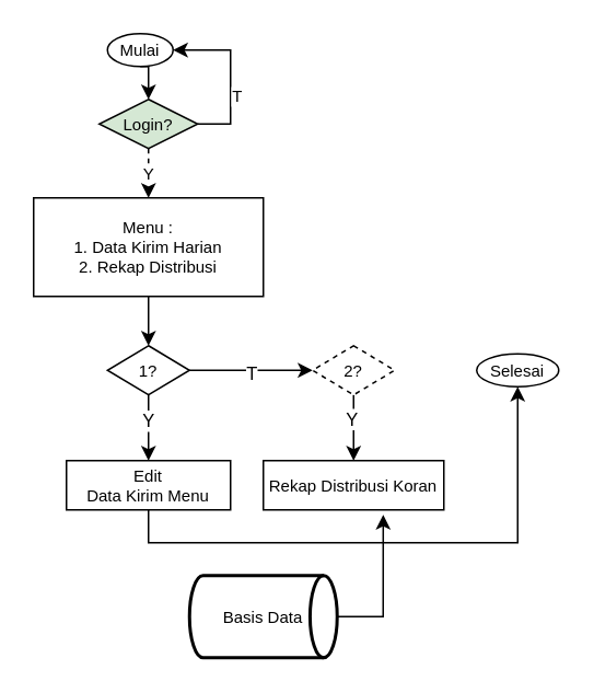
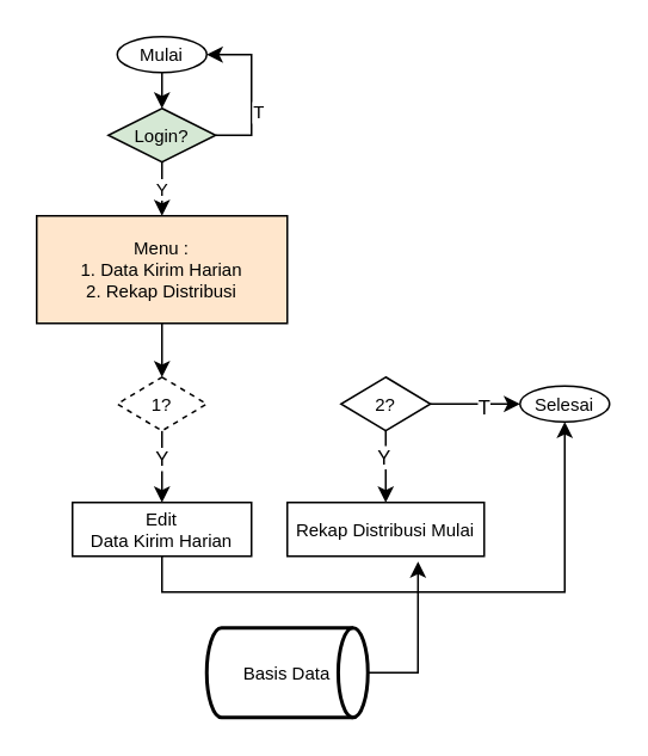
- <mxCell id="3" value="Mulai" style="ellipse;whiteSpace=wrap;html=1;fontSize=10;" vertex="1" parent="1"><mxGeometry x="65" y="20" width="40" height="20" as="geometry" /></mxCell>
+ <mxCell id="3" value="Mulai" style="ellipse;whiteSpace=wrap;html=1;fontSize=10;" vertex="1" parent="1"><mxGeometry x="65" y="20" width="50" height="20" as="geometry" /></mxCell>
- <mxCell id="4" value="Y" style="edgeStyle=orthogonalEdgeStyle;rounded=0;orthogonalLoop=1;jettySize=auto;html=1;exitX=0.5;exitY=1;exitDx=0;exitDy=0;entryX=0.5;entryY=0;entryDx=0;entryDy=0;fontSize=10;dashed=1;" edge="1" parent="1" source="7" target="9"><mxGeometry relative="1" as="geometry" /></mxCell>
+ <mxCell id="4" value="Y" style="edgeStyle=orthogonalEdgeStyle;rounded=0;orthogonalLoop=1;jettySize=auto;html=1;exitX=0.5;exitY=1;exitDx=0;exitDy=0;entryX=0.5;entryY=0;entryDx=0;entryDy=0;fontSize=10;" edge="1" parent="1" source="7" target="9"><mxGeometry relative="1" as="geometry" /></mxCell>
- <mxCell id="9" value="&lt;div style=&quot;font-size: 10px;&quot;&gt;&lt;span style=&quot;font-size: 10px; background-color: initial;&quot;&gt;Menu :&lt;/span&gt;&lt;/div&gt;&lt;font style=&quot;font-size: 10px;&quot;&gt;&lt;div style=&quot;font-size: 10px;&quot;&gt;&lt;span style=&quot;background-color: initial; font-size: 10px;&quot;&gt;1. Data Kirim Harian&lt;/span&gt;&lt;/div&gt;&lt;div style=&quot;font-size: 10px;&quot;&gt;&lt;span style=&quot;background-color: initial; font-size: 10px;&quot;&gt;2. Rekap Distribusi&lt;/span&gt;&lt;/div&gt;&lt;/font&gt;" style="rounded=0;whiteSpace=wrap;html=1;align=center;fontSize=10;" vertex="1" parent="1"><mxGeometry x="20" y="120" width="140" height="60" as="geometry" /></mxCell>
+ <mxCell id="9" value="&lt;div style=&quot;font-size: 10px;&quot;&gt;&lt;span style=&quot;font-size: 10px; background-color: initial;&quot;&gt;Menu :&lt;/span&gt;&lt;/div&gt;&lt;font style=&quot;font-size: 10px;&quot;&gt;&lt;div style=&quot;font-size: 10px;&quot;&gt;&lt;span style=&quot;background-color: initial; font-size: 10px;&quot;&gt;1. Data Kirim Harian&lt;/span&gt;&lt;/div&gt;&lt;div style=&quot;font-size: 10px;&quot;&gt;&lt;span style=&quot;background-color: initial; font-size: 10px;&quot;&gt;2. Rekap Distribusi&lt;/span&gt;&lt;/div&gt;&lt;/font&gt;" style="rounded=0;whiteSpace=wrap;html=1;align=center;fontSize=10;fillColor=#ffe6cc;" vertex="1" parent="1"><mxGeometry x="20" y="120" width="140" height="60" as="geometry" /></mxCell>
- <mxCell id="17" value="1?" style="rhombus;whiteSpace=wrap;html=1;fontSize=10;" vertex="1" parent="1"><mxGeometry x="65" y="210" width="50" height="30" as="geometry" /></mxCell>
+ <mxCell id="17" value="1?" style="rhombus;whiteSpace=wrap;html=1;fontSize=10;dashed=1;" vertex="1" parent="1"><mxGeometry x="65" y="210" width="50" height="30" as="geometry" /></mxCell>
- <mxCell id="15" style="edgeStyle=orthogonalEdgeStyle;rounded=0;orthogonalLoop=1;jettySize=auto;html=1;exitX=1;exitY=0.5;exitDx=0;exitDy=0;entryX=0;entryY=0.5;entryDx=0;entryDy=0;" edge="1" parent="1" source="17" target="24"><mxGeometry relative="1" as="geometry" /></mxCell>
- <mxCell id="16" value="T" style="edgeLabel;html=1;align=center;verticalAlign=middle;resizable=0;points=[];" vertex="1" connectable="0" parent="15"><mxGeometry x="-0.016" y="-1" relative="1" as="geometry"><mxPoint as="offset" /></mxGeometry></mxCell>
- <mxCell id="24" value="2?" style="rhombus;whiteSpace=wrap;html=1;fontSize=10;dashed=1;" vertex="1" parent="1"><mxGeometry x="190" y="210" width="50" height="30" as="geometry" /></mxCell>
+ <mxCell id="24" value="2?" style="rhombus;whiteSpace=wrap;html=1;fontSize=10;" vertex="1" parent="1"><mxGeometry x="190" y="210" width="50" height="30" as="geometry" /></mxCell>
+ <mxCell id="22" style="edgeStyle=orthogonalEdgeStyle;rounded=0;orthogonalLoop=1;jettySize=auto;html=1;exitX=1;exitY=0.5;exitDx=0;exitDy=0;entryX=0;entryY=0.5;entryDx=0;entryDy=0;" edge="1" parent="1" source="24" target="25"><mxGeometry relative="1" as="geometry" /></mxCell>
+ <mxCell id="23" value="T" style="edgeLabel;html=1;align=center;verticalAlign=middle;resizable=0;points=[];" vertex="1" connectable="0" parent="22"><mxGeometry x="0.142" y="-1" relative="1" as="geometry"><mxPoint as="offset" /></mxGeometry></mxCell>
- <mxCell id="12" value="Edit&lt;br&gt;Data Kirim Menu" style="rounded=0;whiteSpace=wrap;html=1;fontSize=10;" vertex="1" parent="1"><mxGeometry x="40" y="280" width="100" height="30" as="geometry" /></mxCell>
+ <mxCell id="12" value="Edit&lt;br&gt;Data Kirim Harian" style="rounded=0;whiteSpace=wrap;html=1;fontSize=10;" vertex="1" parent="1"><mxGeometry x="40" y="280" width="100" height="30" as="geometry" /></mxCell>
- <mxCell id="10" value="Rekap Distribusi Koran" style="rounded=0;whiteSpace=wrap;html=1;fontSize=10;" vertex="1" parent="1"><mxGeometry x="160" y="280" width="110" height="30" as="geometry" /></mxCell>
+ <mxCell id="10" value="Rekap Distribusi Mulai" style="rounded=0;whiteSpace=wrap;html=1;fontSize=10;" vertex="1" parent="1"><mxGeometry x="160" y="280" width="110" height="30" as="geometry" /></mxCell>
